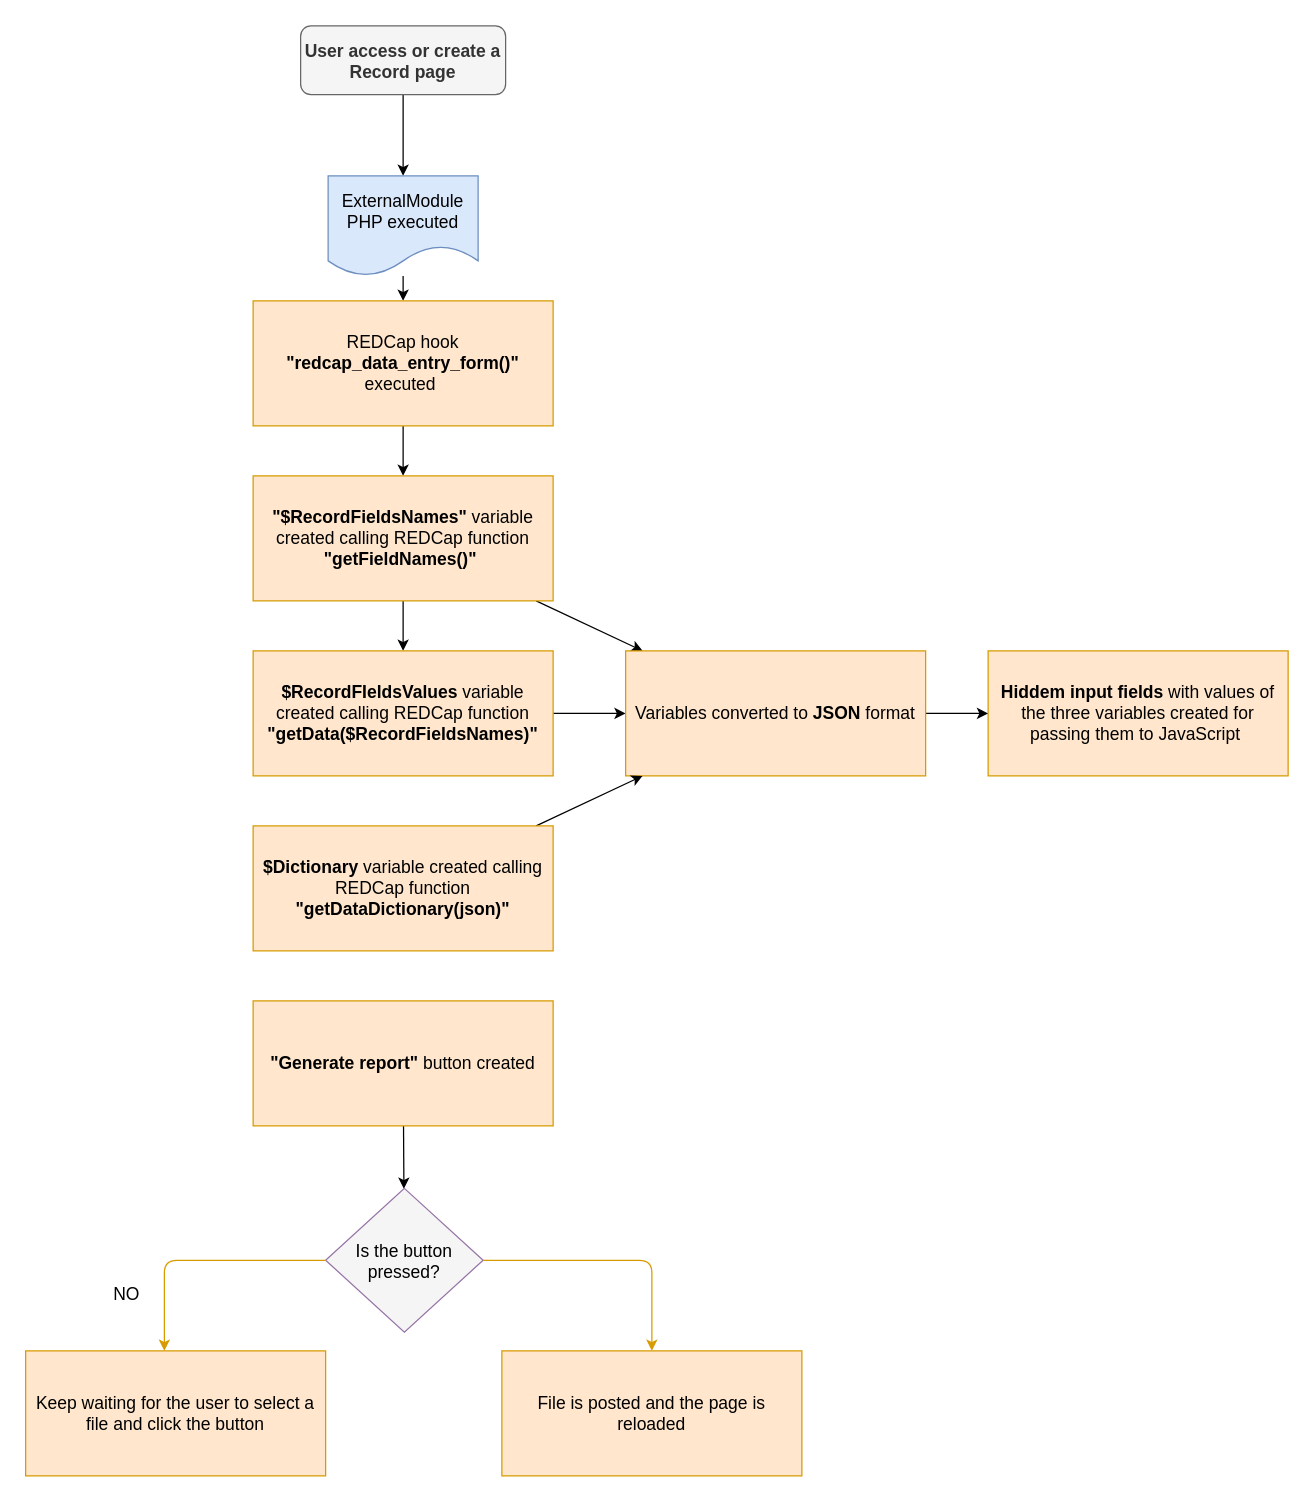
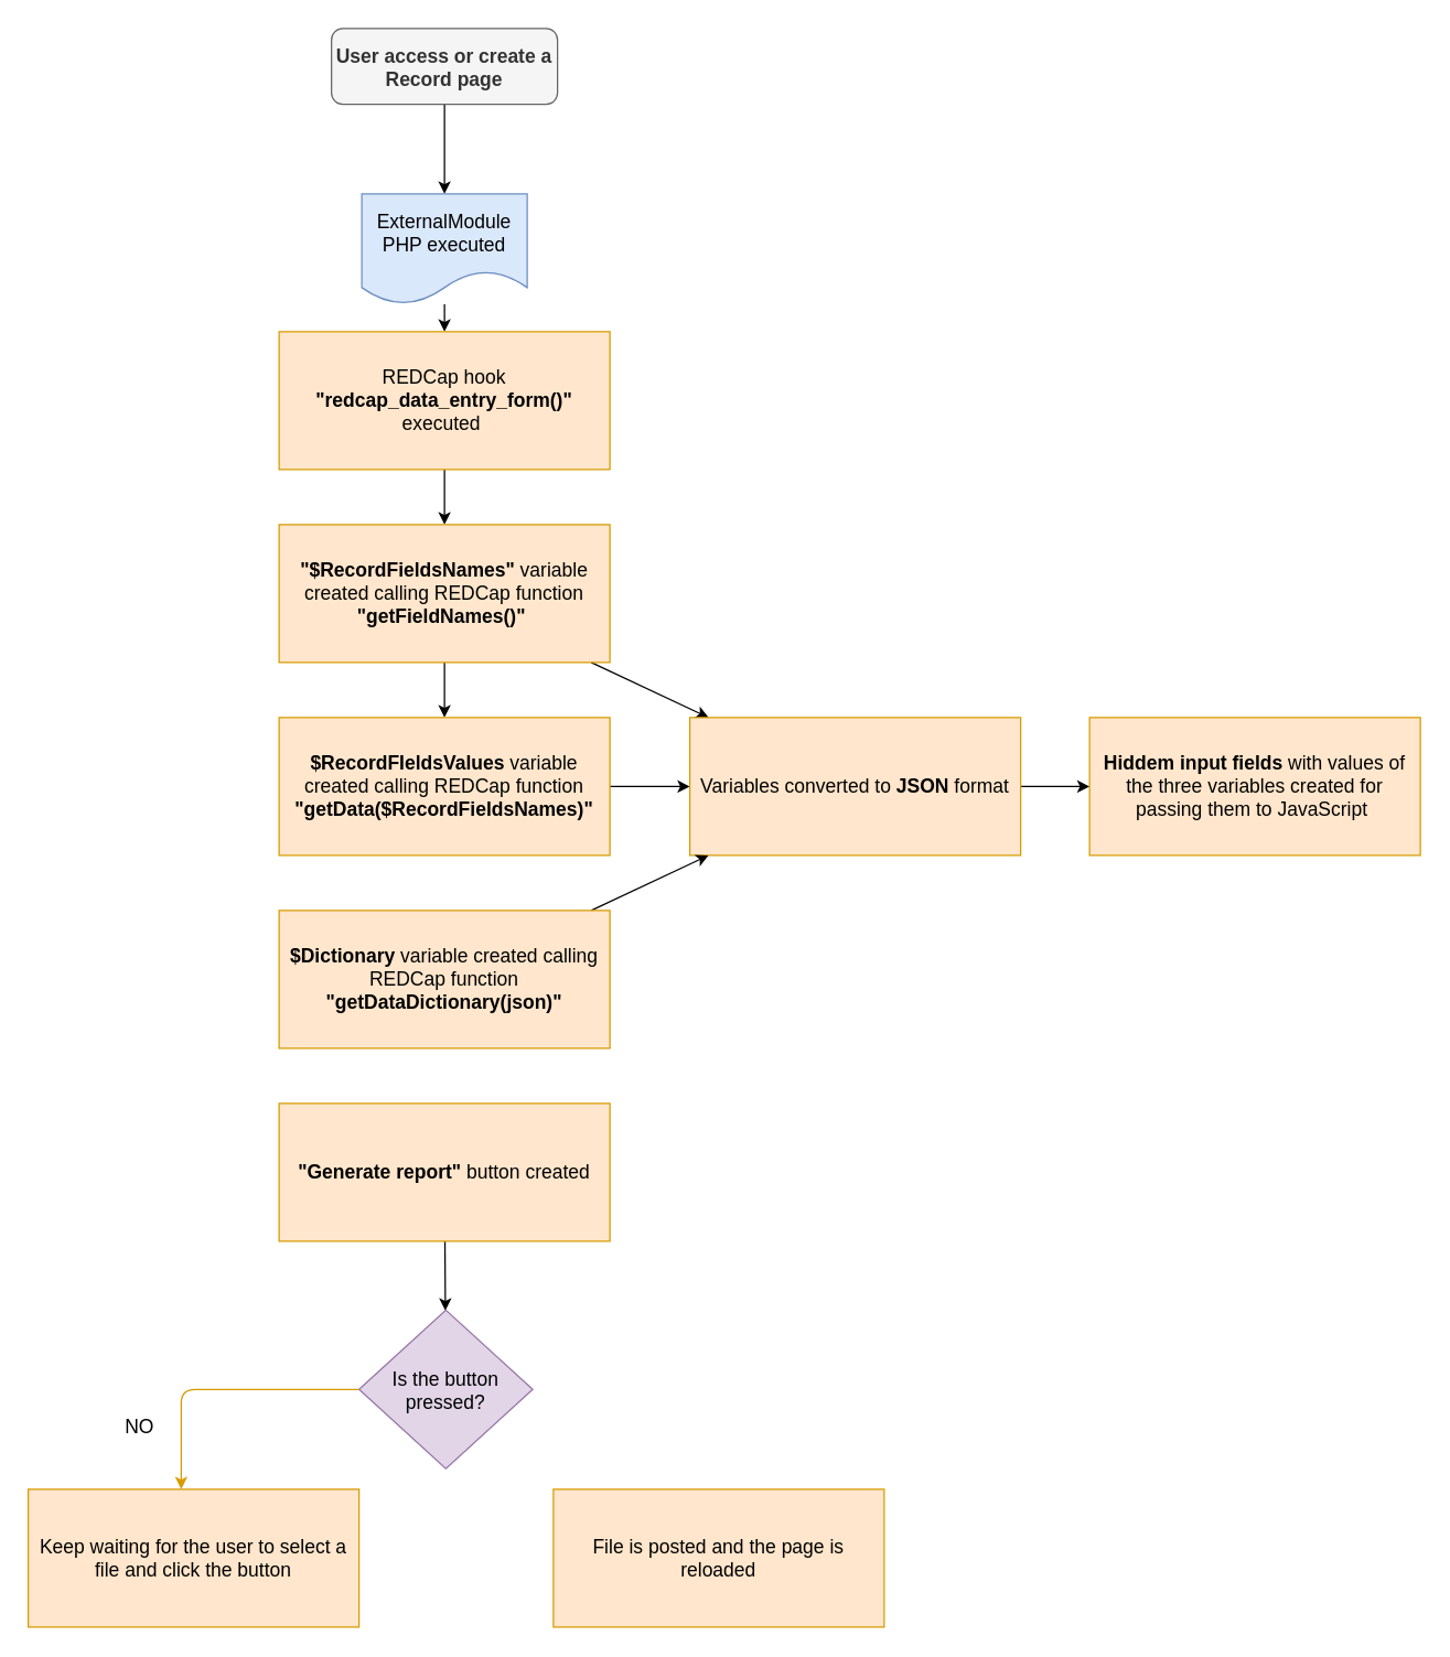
- <mxCell id="18" value="Is the button pressed?" style="rhombus;whiteSpace=wrap;html=1;fontSize=14;fillColor=#f5f5f5;strokeColor=#9673a6;" vertex="1" parent="1"><mxGeometry x="260" y="950" width="126" height="115" as="geometry" /></mxCell>
+ <mxCell id="18" value="Is the button pressed?" style="rhombus;whiteSpace=wrap;html=1;fontSize=14;fillColor=#e1d5e7;strokeColor=#9673a6;" vertex="1" parent="1"><mxGeometry x="260" y="950" width="126" height="115" as="geometry" /></mxCell>
- <mxCell id="20" value="" style="edgeStyle=elbowEdgeStyle;elbow=horizontal;endArrow=classic;html=1;fontSize=14;exitX=1;exitY=0.5;exitDx=0;exitDy=0;fillColor=#ffe6cc;strokeColor=#d79b00;" edge="1" parent="1" source="18" target="23"><mxGeometry width="50" height="50" relative="1" as="geometry"><mxPoint x="413" y="1062.5" as="sourcePoint" /><mxPoint x="521" y="1080" as="targetPoint" /><Array as="points"><mxPoint x="521" y="1010" /><mxPoint x="511" y="1010" /><mxPoint x="430" y="1000" /><mxPoint x="410" y="1010" /><mxPoint x="410" y="997.5" /></Array></mxGeometry></mxCell>
